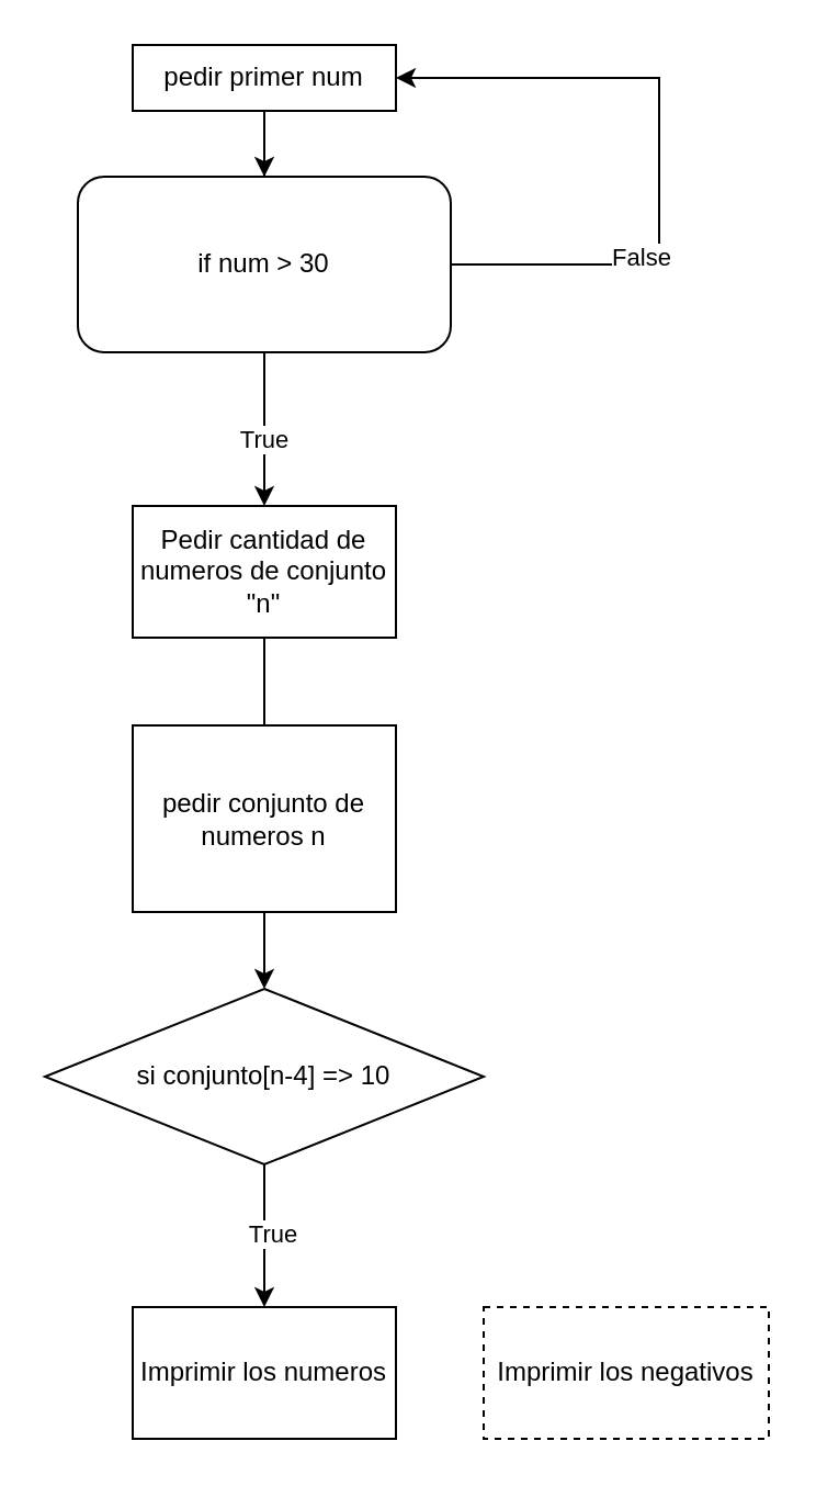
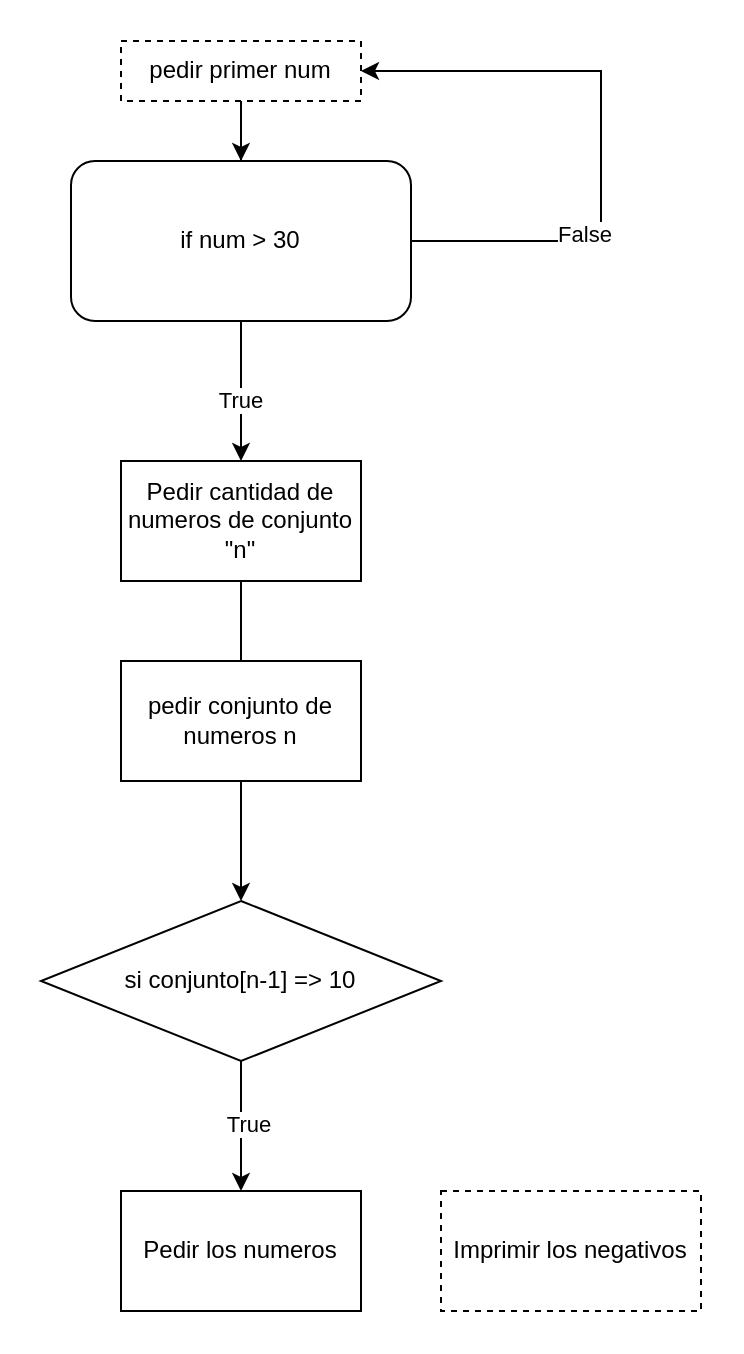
- <mxCell id="4" value="pedir primer num" style="rounded=0;whiteSpace=wrap;html=1;" vertex="1" parent="1"><mxGeometry x="60" y="20" width="120" height="30" as="geometry" /></mxCell>
+ <mxCell id="4" value="pedir primer num" style="rounded=0;whiteSpace=wrap;html=1;dashed=1;" vertex="1" parent="1"><mxGeometry x="60" y="20" width="120" height="30" as="geometry" /></mxCell>
- <mxCell id="8" value="pedir conjunto de numeros n" style="whiteSpace=wrap;html=1;" vertex="1" parent="1"><mxGeometry x="60" y="330" width="120" height="85" as="geometry" /></mxCell>
+ <mxCell id="8" value="pedir conjunto de numeros n" style="whiteSpace=wrap;html=1;" vertex="1" parent="1"><mxGeometry x="60" y="330" width="120" height="60" as="geometry" /></mxCell>
- <mxCell id="18" value="si conjunto[n-4] =&amp;gt; 10" style="rhombus;whiteSpace=wrap;html=1;" vertex="1" parent="1"><mxGeometry x="20" y="450" width="200" height="80" as="geometry" /></mxCell>
+ <mxCell id="18" value="si conjunto[n-1] =&amp;gt; 10" style="rhombus;whiteSpace=wrap;html=1;" vertex="1" parent="1"><mxGeometry x="20" y="450" width="200" height="80" as="geometry" /></mxCell>
- <mxCell id="11" value="Imprimir los numeros" style="whiteSpace=wrap;html=1;" vertex="1" parent="1"><mxGeometry x="60" y="595" width="120" height="60" as="geometry" /></mxCell>
+ <mxCell id="11" value="Pedir los numeros" style="whiteSpace=wrap;html=1;" vertex="1" parent="1"><mxGeometry x="60" y="595" width="120" height="60" as="geometry" /></mxCell>
